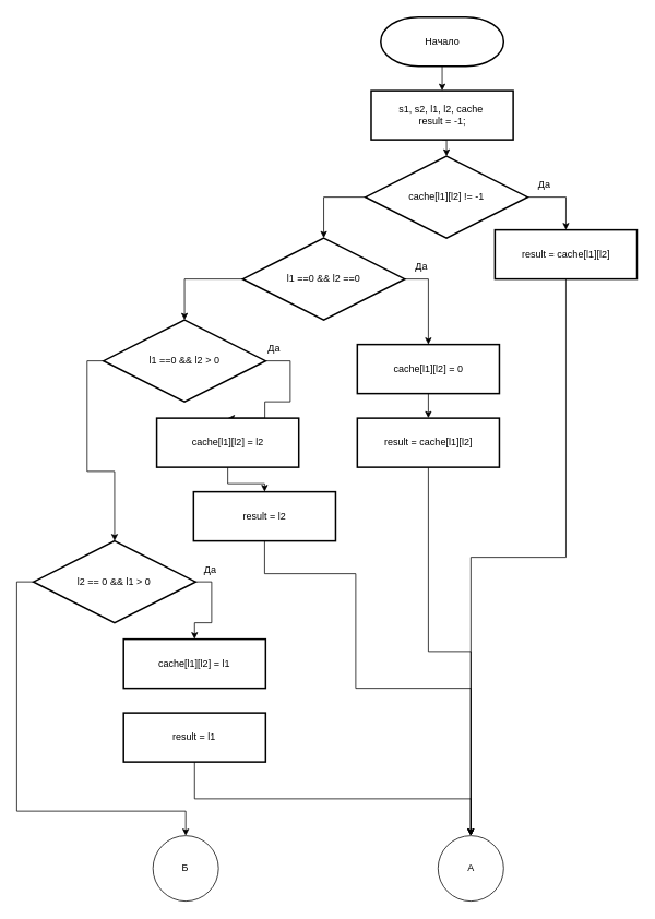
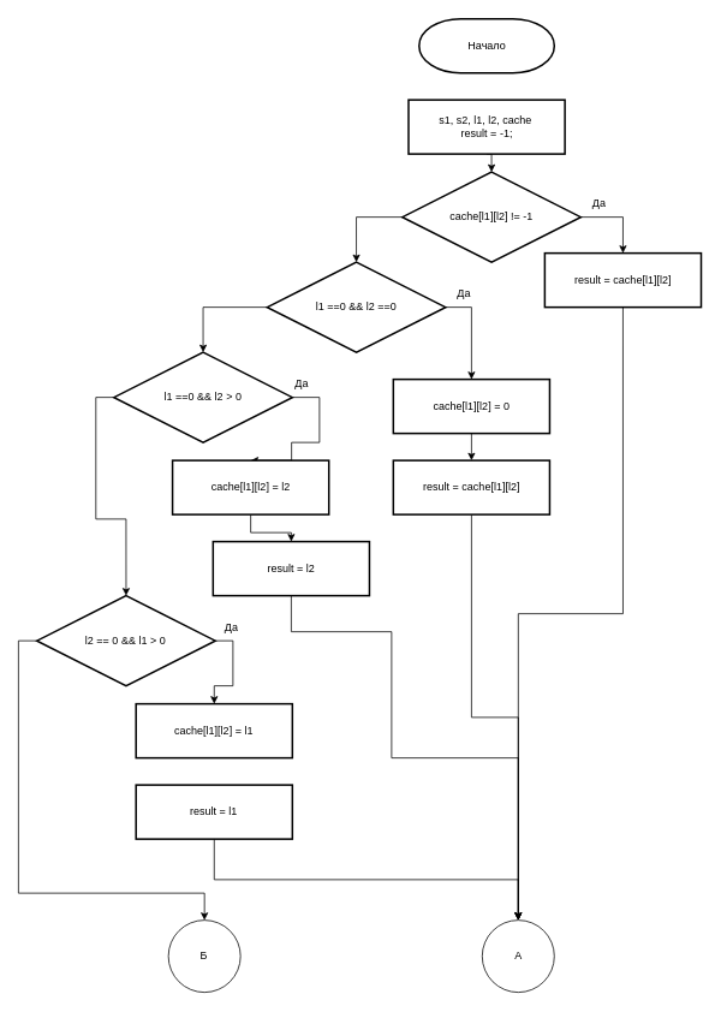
- <mxCell id="2" style="edgeStyle=orthogonalEdgeStyle;rounded=0;orthogonalLoop=1;jettySize=auto;html=1;exitX=0.5;exitY=1;exitDx=0;exitDy=0;exitPerimeter=0;entryX=0.5;entryY=0;entryDx=0;entryDy=0;" edge="1" parent="1" source="3" target="5"><mxGeometry relative="1" as="geometry" /></mxCell>
